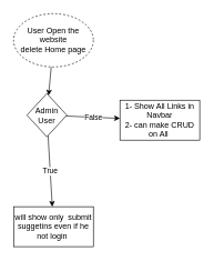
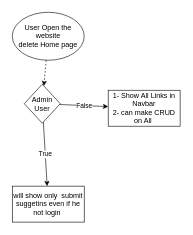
- <mxCell id="3" value="User Open the website&lt;br&gt;delete Home page" style="ellipse;whiteSpace=wrap;html=1;dashed=1;" vertex="1" parent="1"><mxGeometry x="20" y="20" width="120" height="80" as="geometry" /></mxCell>
+ <mxCell id="3" value="User Open the website&lt;br&gt;delete Home page" style="ellipse;whiteSpace=wrap;html=1;" vertex="1" parent="1"><mxGeometry x="20" y="20" width="120" height="80" as="geometry" /></mxCell>
- <mxCell id="2" value="" style="edgeStyle=none;html=1;" edge="1" parent="1" source="3" target="6"><mxGeometry relative="1" as="geometry" /></mxCell>
+ <mxCell id="2" value="" style="edgeStyle=none;html=1;dashed=1;" edge="1" parent="1" source="3" target="6"><mxGeometry relative="1" as="geometry" /></mxCell>
